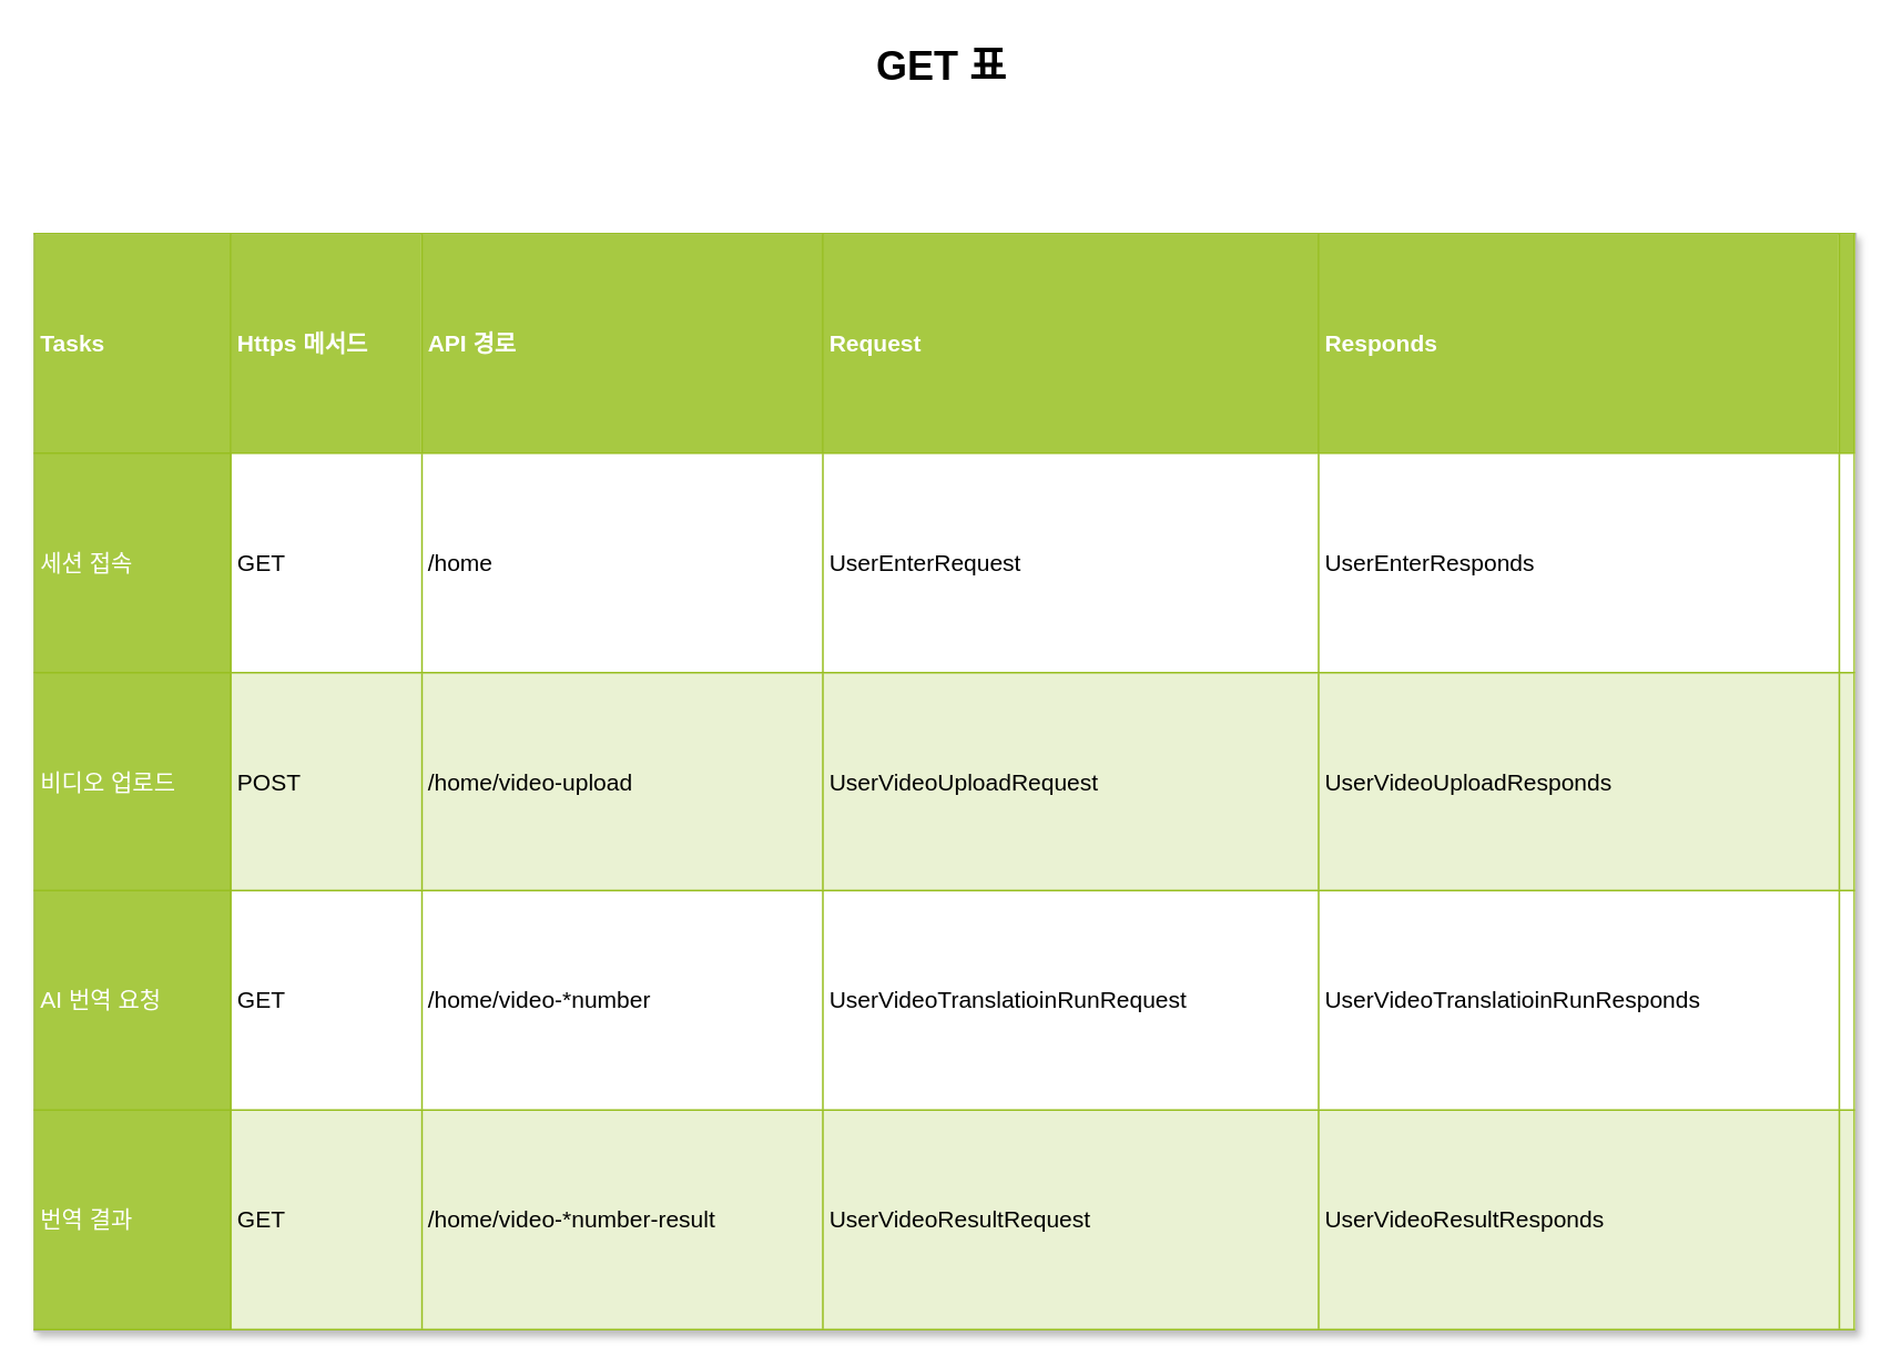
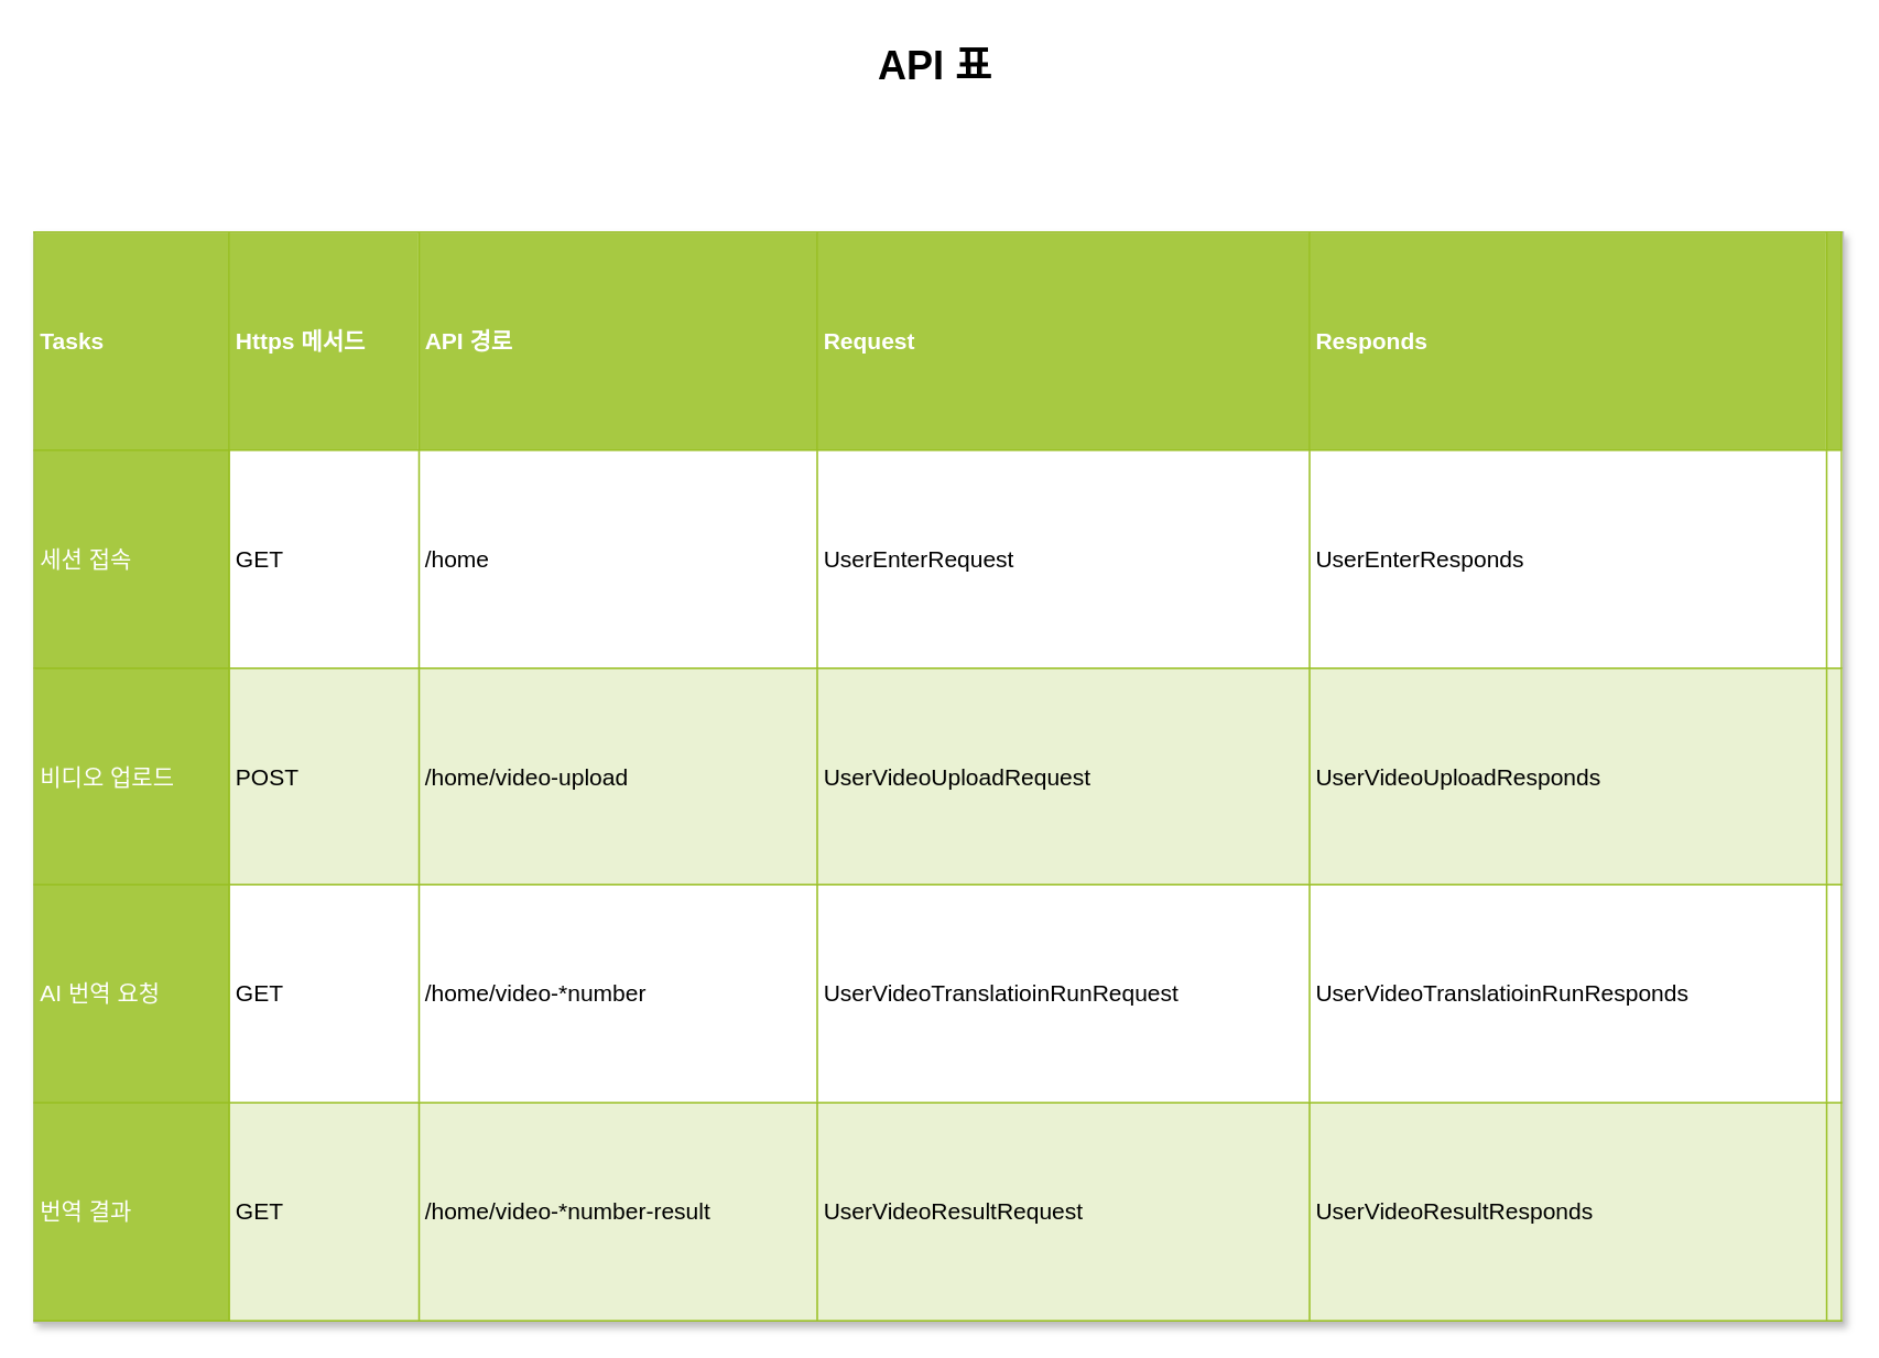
- <mxCell id="3" value="GET 표" style="text;strokeColor=none;fillColor=none;html=1;fontSize=24;fontStyle=1;verticalAlign=middle;align=center;rounded=0;shadow=1;" parent="1" vertex="1"><mxGeometry x="175" y="20" width="780" height="40" as="geometry" /></mxCell>
+ <mxCell id="3" value="API 표" style="text;strokeColor=none;fillColor=none;html=1;fontSize=24;fontStyle=1;verticalAlign=middle;align=center;rounded=0;shadow=1;" parent="1" vertex="1"><mxGeometry x="175" y="20" width="780" height="40" as="geometry" /></mxCell>
